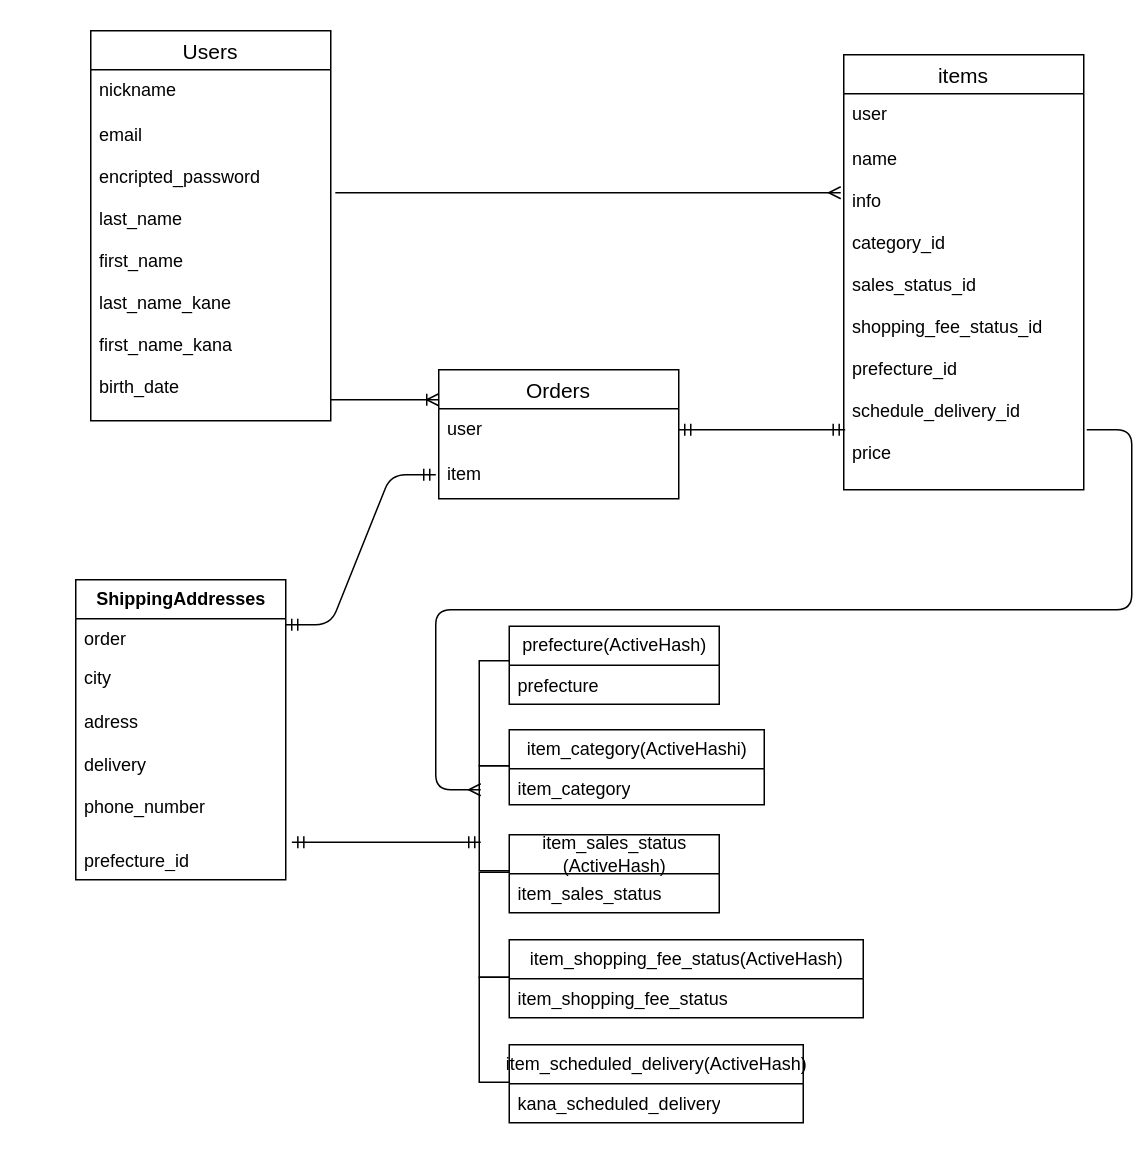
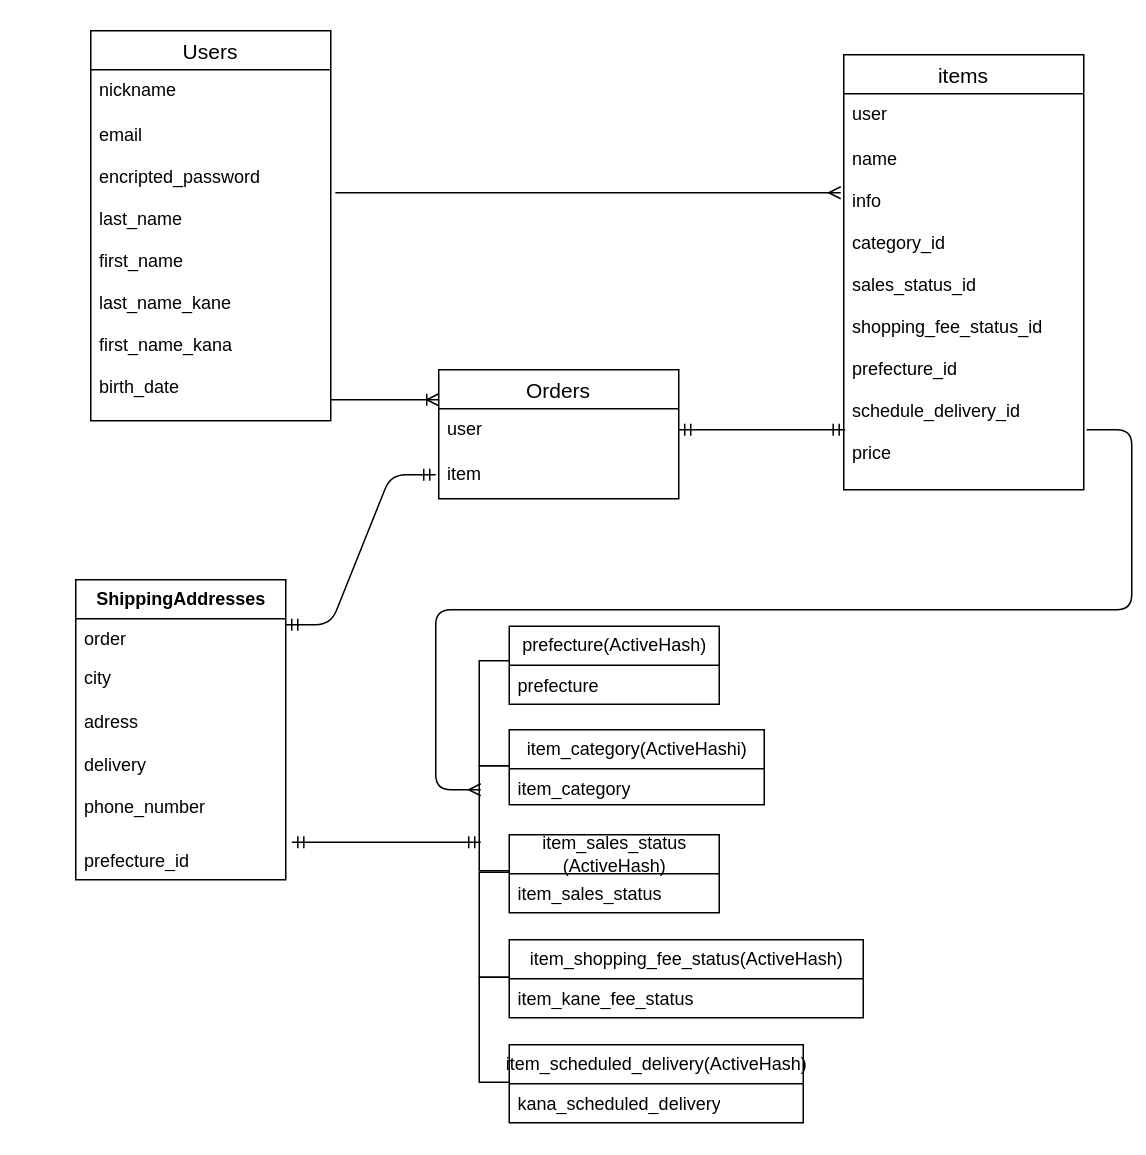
- <mxCell id="10" value="item_shopping_fee_status" style="text;strokeColor=none;fillColor=none;align=left;verticalAlign=top;spacingLeft=4;spacingRight=4;overflow=hidden;rotatable=0;points=[[0,0.5],[1,0.5]];portConstraint=eastwest;whiteSpace=wrap;html=1;" vertex="1" parent="9"><mxGeometry y="26" width="236" height="26" as="geometry" /></mxCell>
+ <mxCell id="10" value="item_kane_fee_status" style="text;strokeColor=none;fillColor=none;align=left;verticalAlign=top;spacingLeft=4;spacingRight=4;overflow=hidden;rotatable=0;points=[[0,0.5],[1,0.5]];portConstraint=eastwest;whiteSpace=wrap;html=1;" vertex="1" parent="9"><mxGeometry y="26" width="236" height="26" as="geometry" /></mxCell>
